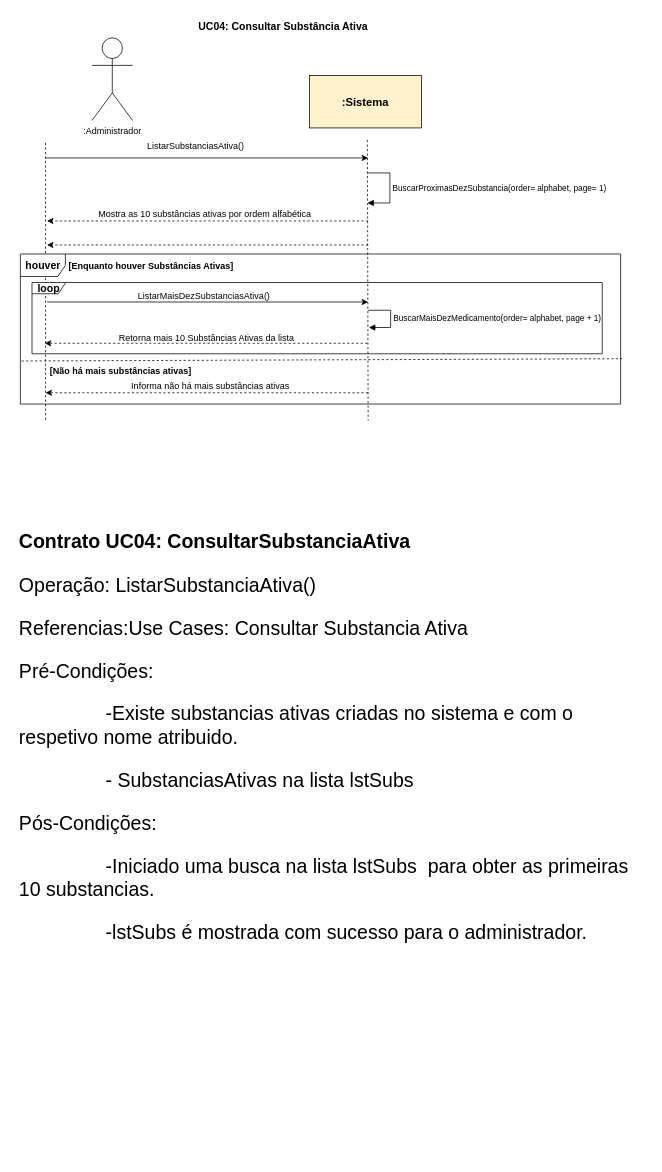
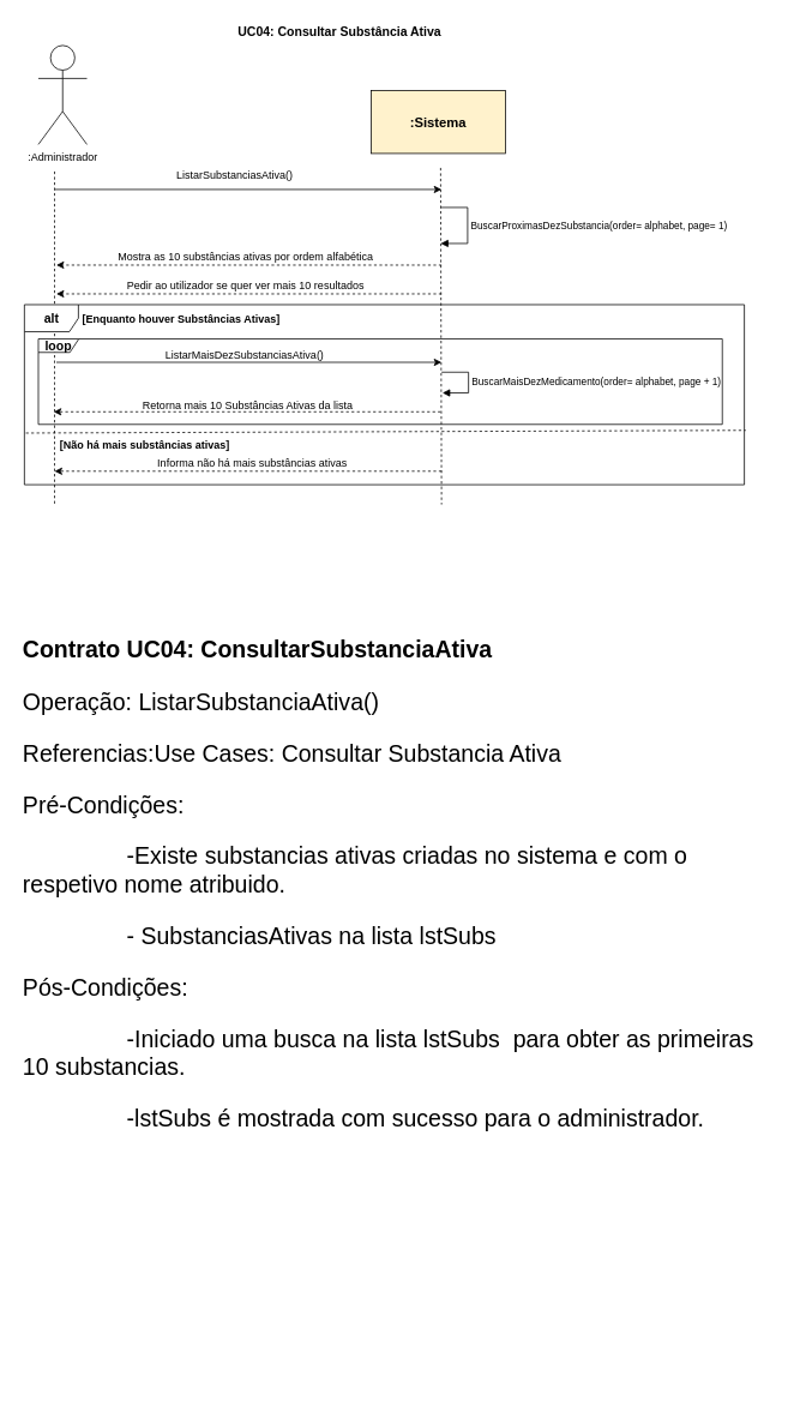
- <mxCell id="3" value=":Administrador" style="shape=umlActor;verticalLabelPosition=bottom;verticalAlign=top;html=1;outlineConnect=0;" parent="1" vertex="1"><mxGeometry x="122" y="50" width="54" height="110" as="geometry" /></mxCell>
+ <mxCell id="3" value=":Administrador" style="shape=umlActor;verticalLabelPosition=bottom;verticalAlign=top;html=1;outlineConnect=0;" parent="1" vertex="1"><mxGeometry x="42" y="50" width="54" height="110" as="geometry" /></mxCell>
+ <mxCell id="13" value="Pedir ao utilizador se quer ver mais 10 resultados" style="text;html=1;strokeColor=none;fillColor=none;align=center;verticalAlign=middle;whiteSpace=wrap;rounded=0;" parent="1" vertex="1"><mxGeometry x="120" y="302" width="305" height="30" as="geometry" /></mxCell>
- <mxCell id="24" value="&lt;b&gt;&lt;font style=&quot;font-size: 14px;&quot;&gt;houver&lt;/font&gt;&lt;/b&gt;" style="shape=umlFrame;whiteSpace=wrap;html=1;pointerEvents=0;" parent="1" vertex="1"><mxGeometry x="26.5" y="338" width="800" height="200" as="geometry" /></mxCell>
+ <mxCell id="24" value="&lt;b&gt;&lt;font style=&quot;font-size: 14px;&quot;&gt;alt&lt;/font&gt;&lt;/b&gt;" style="shape=umlFrame;whiteSpace=wrap;html=1;pointerEvents=0;" parent="1" vertex="1"><mxGeometry x="26.5" y="338" width="800" height="200" as="geometry" /></mxCell>
